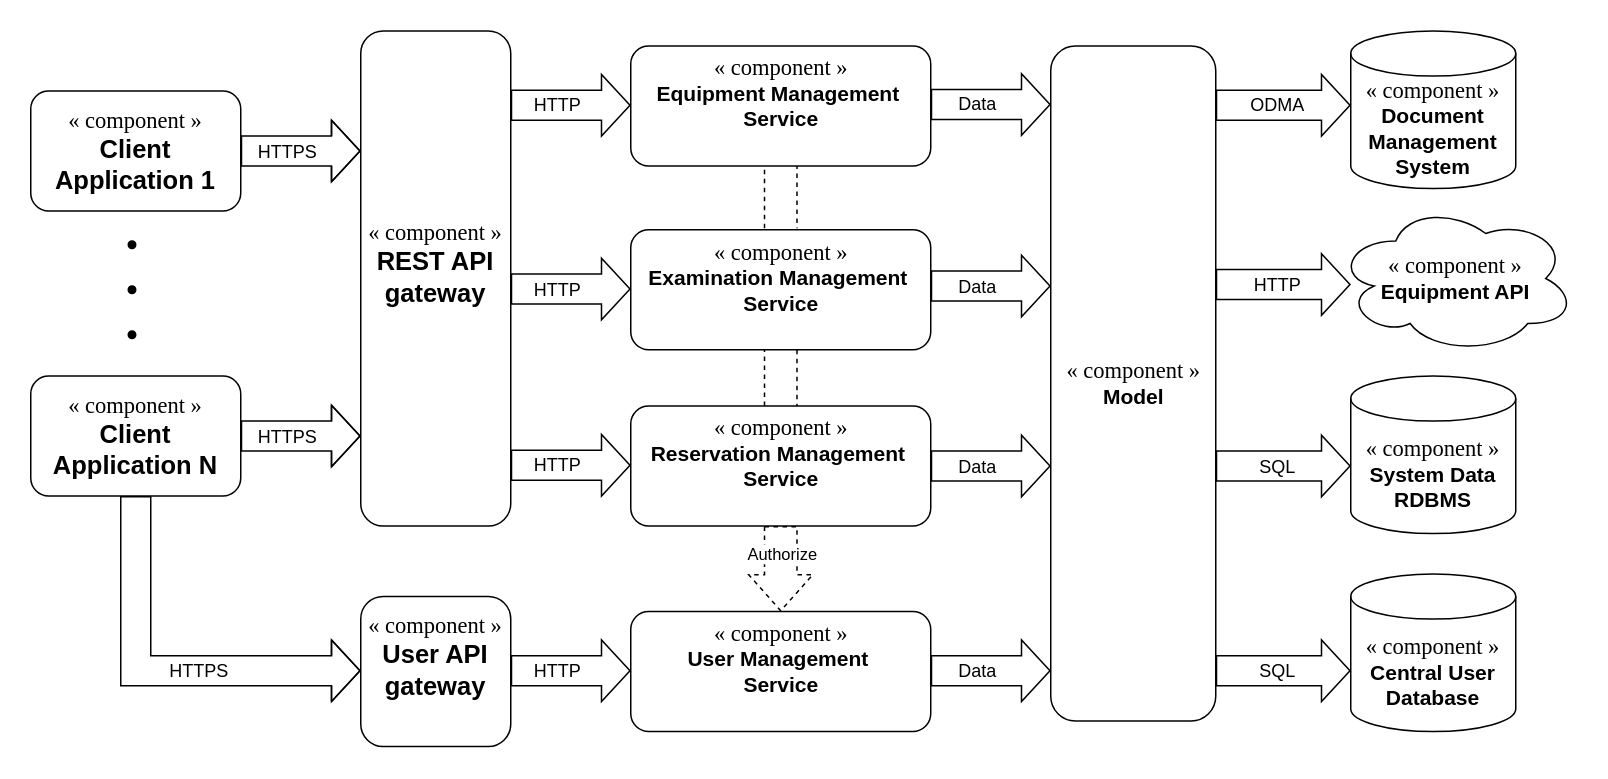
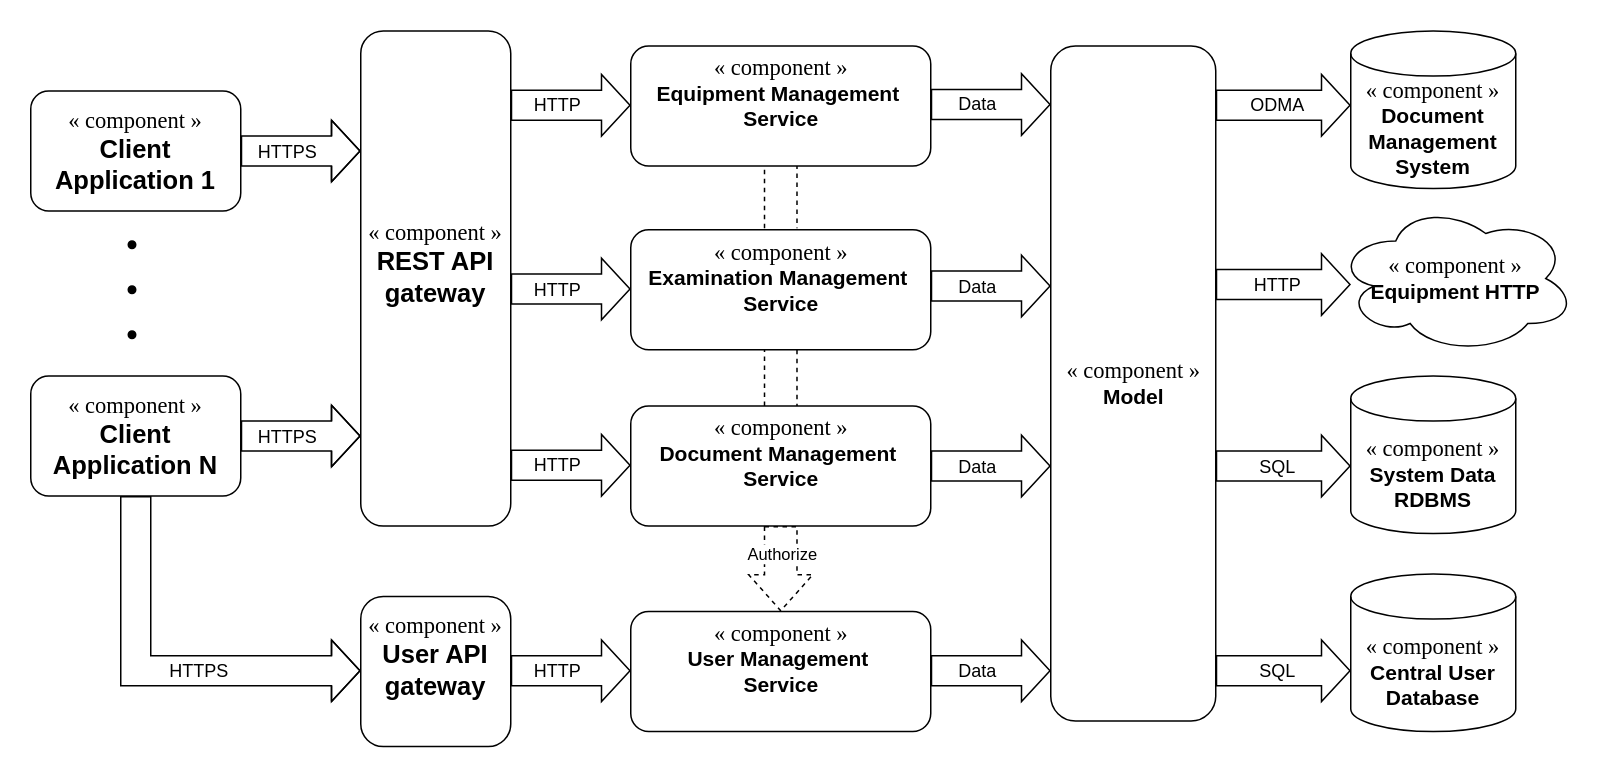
- <mxCell id="39" value="&lt;font face=&quot;Garamond&quot;&gt;&lt;font style=&quot;font-size: 15px&quot;&gt;«&amp;nbsp;component&amp;nbsp;»&lt;/font&gt;&lt;br&gt;&lt;/font&gt;&lt;b style=&quot;font-size: 14px&quot;&gt;Equipment API&lt;/b&gt;" style="ellipse;shape=cloud;whiteSpace=wrap;html=1;" parent="1" vertex="1"><mxGeometry x="890" y="135" width="160" height="100" as="geometry" /></mxCell>
+ <mxCell id="39" value="&lt;font face=&quot;Garamond&quot;&gt;&lt;font style=&quot;font-size: 15px&quot;&gt;«&amp;nbsp;component&amp;nbsp;»&lt;/font&gt;&lt;br&gt;&lt;/font&gt;&lt;b style=&quot;font-size: 14px&quot;&gt;Equipment HTTP&lt;/b&gt;" style="ellipse;shape=cloud;whiteSpace=wrap;html=1;" parent="1" vertex="1"><mxGeometry x="890" y="135" width="160" height="100" as="geometry" /></mxCell>
- <mxCell id="17" value="&lt;font face=&quot;Garamond&quot;&gt;&lt;font style=&quot;font-size: 15px&quot;&gt;« &lt;font style=&quot;font-size: 15px&quot;&gt;component &lt;/font&gt;»&lt;/font&gt;&lt;br&gt;&lt;/font&gt;&lt;b style=&quot;font-size: 14px&quot;&gt;&lt;span&gt;Reservation Management&amp;nbsp;&lt;/span&gt;&lt;br&gt;&lt;span&gt;Service&lt;/span&gt;&lt;br&gt;&lt;br&gt;&lt;/b&gt;" style="html=1;dropTarget=0;fontSize=12;rounded=1;" parent="1" vertex="1"><mxGeometry x="420" y="270" width="200" height="80" as="geometry" /></mxCell>
+ <mxCell id="17" value="&lt;font face=&quot;Garamond&quot;&gt;&lt;font style=&quot;font-size: 15px&quot;&gt;« &lt;font style=&quot;font-size: 15px&quot;&gt;component &lt;/font&gt;»&lt;/font&gt;&lt;br&gt;&lt;/font&gt;&lt;b style=&quot;font-size: 14px&quot;&gt;&lt;span&gt;Document Management&amp;nbsp;&lt;/span&gt;&lt;br&gt;&lt;span&gt;Service&lt;/span&gt;&lt;br&gt;&lt;br&gt;&lt;/b&gt;" style="html=1;dropTarget=0;fontSize=12;rounded=1;" parent="1" vertex="1"><mxGeometry x="420" y="270" width="200" height="80" as="geometry" /></mxCell>
